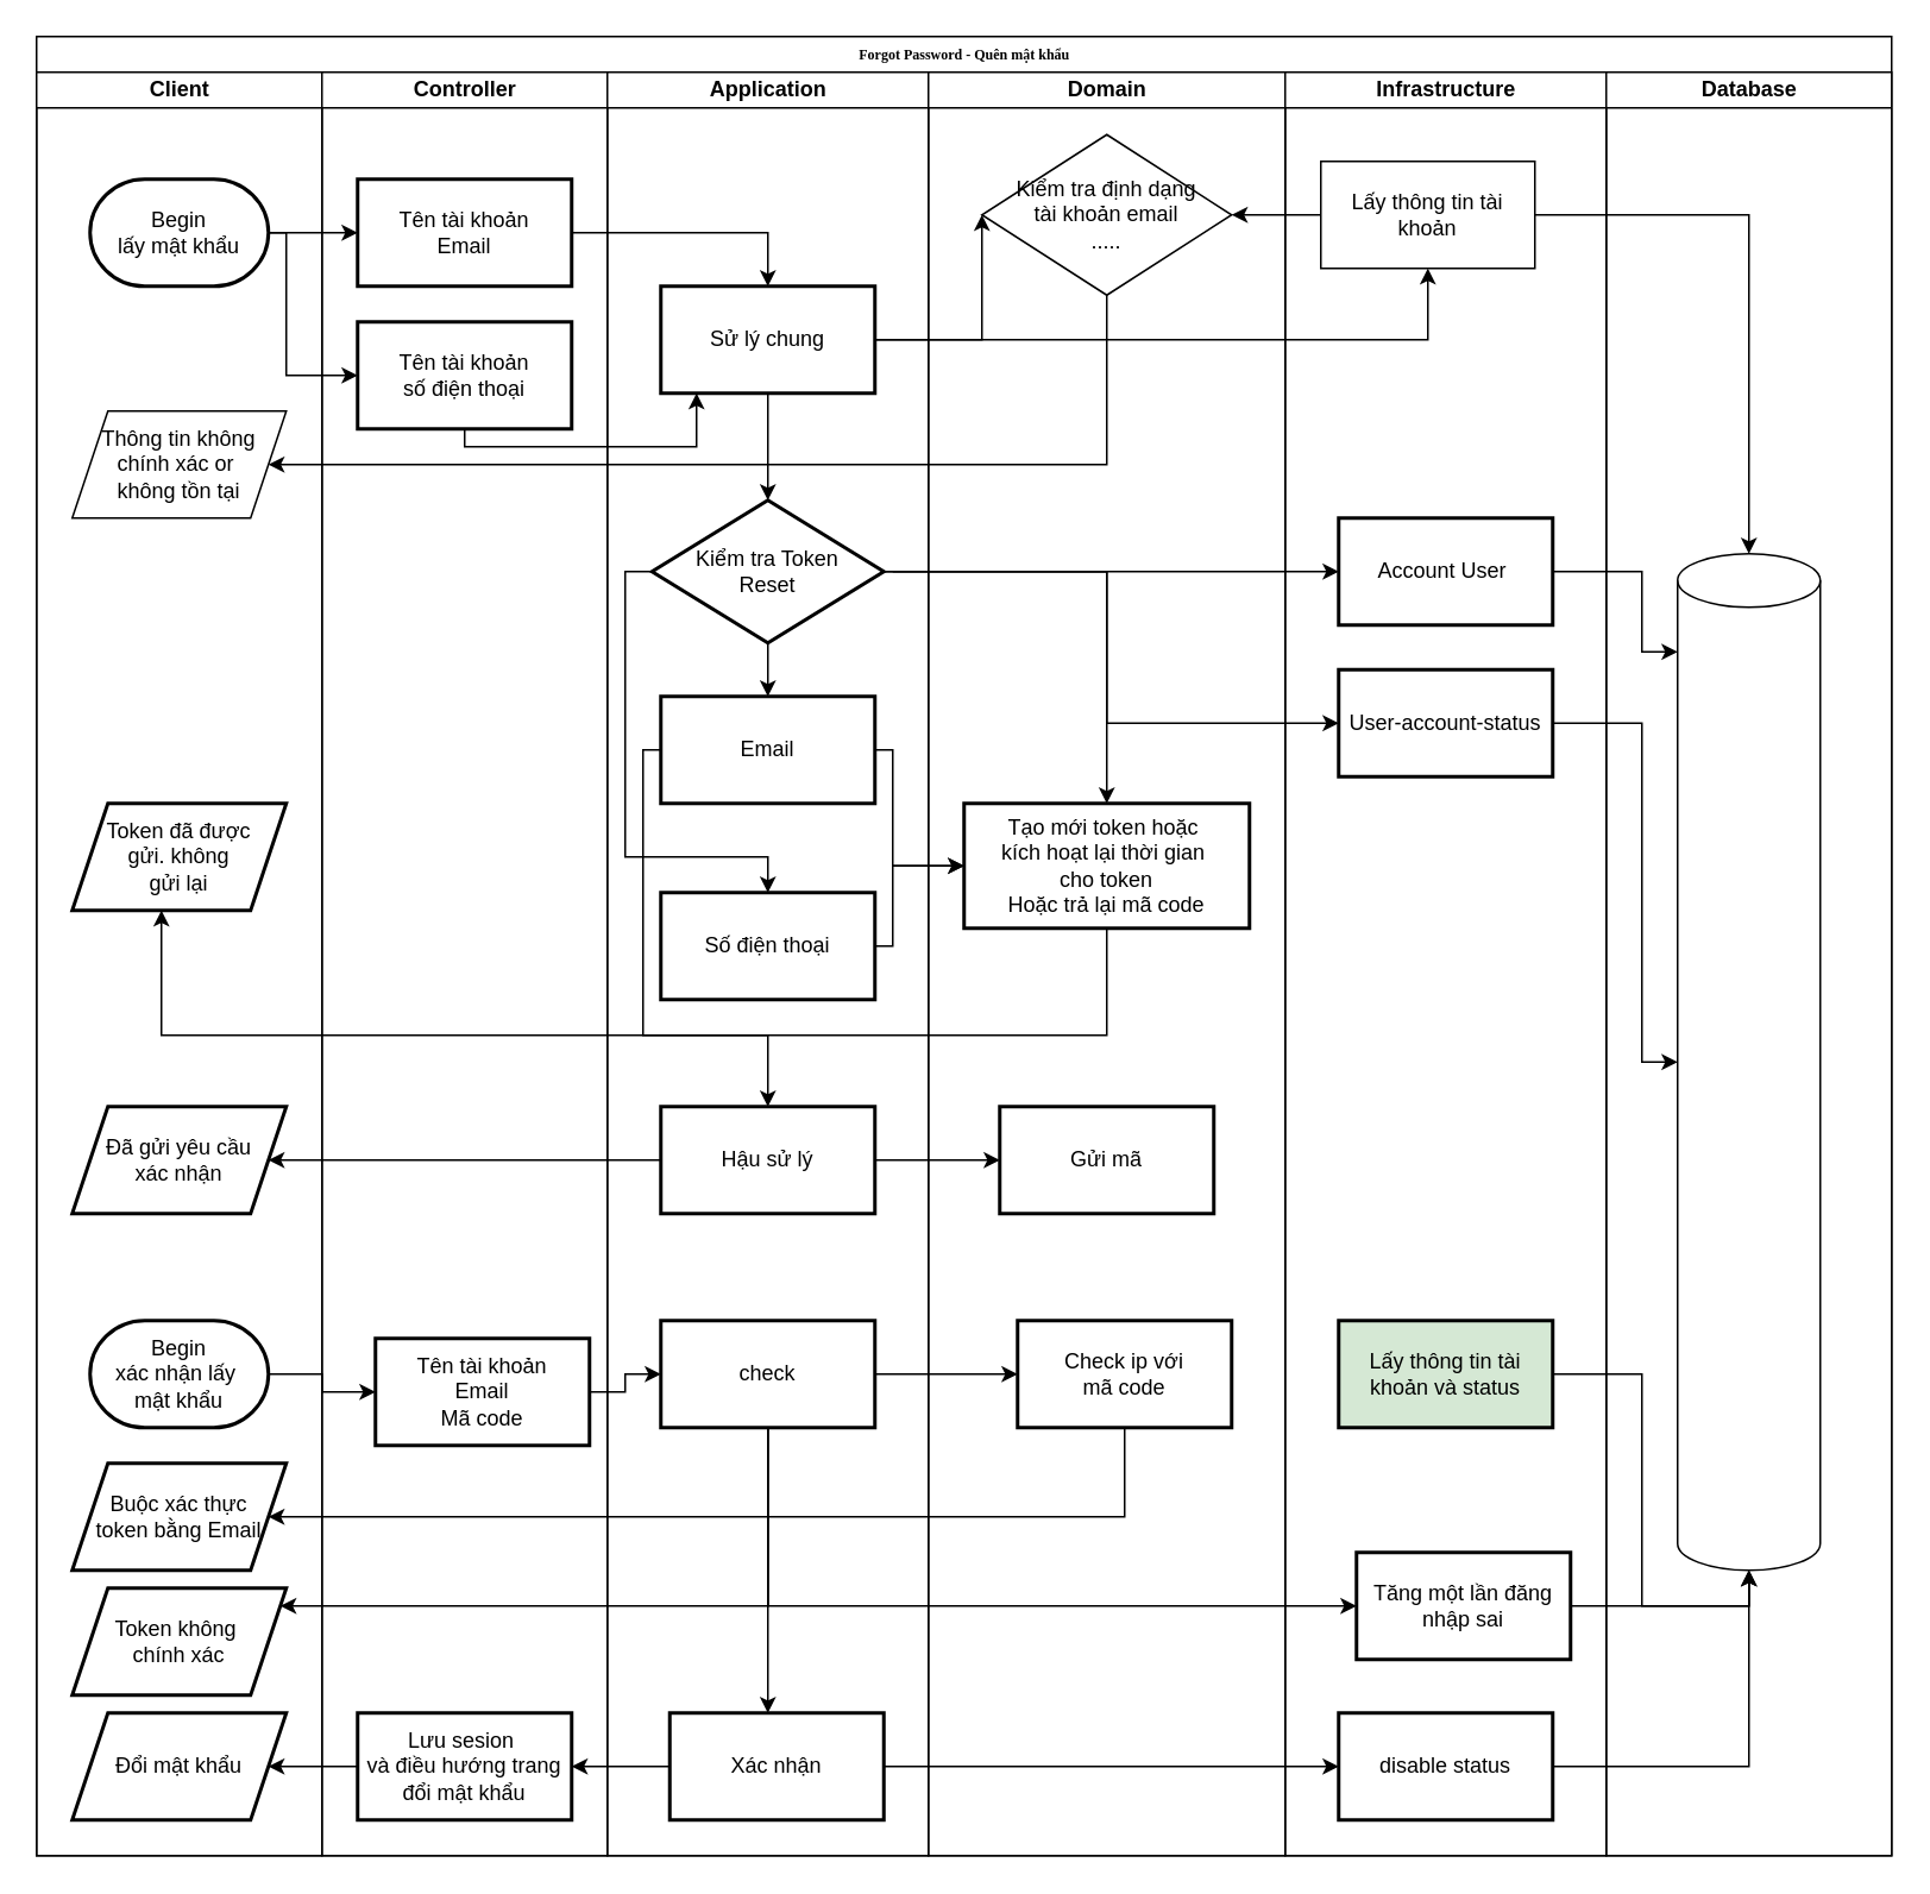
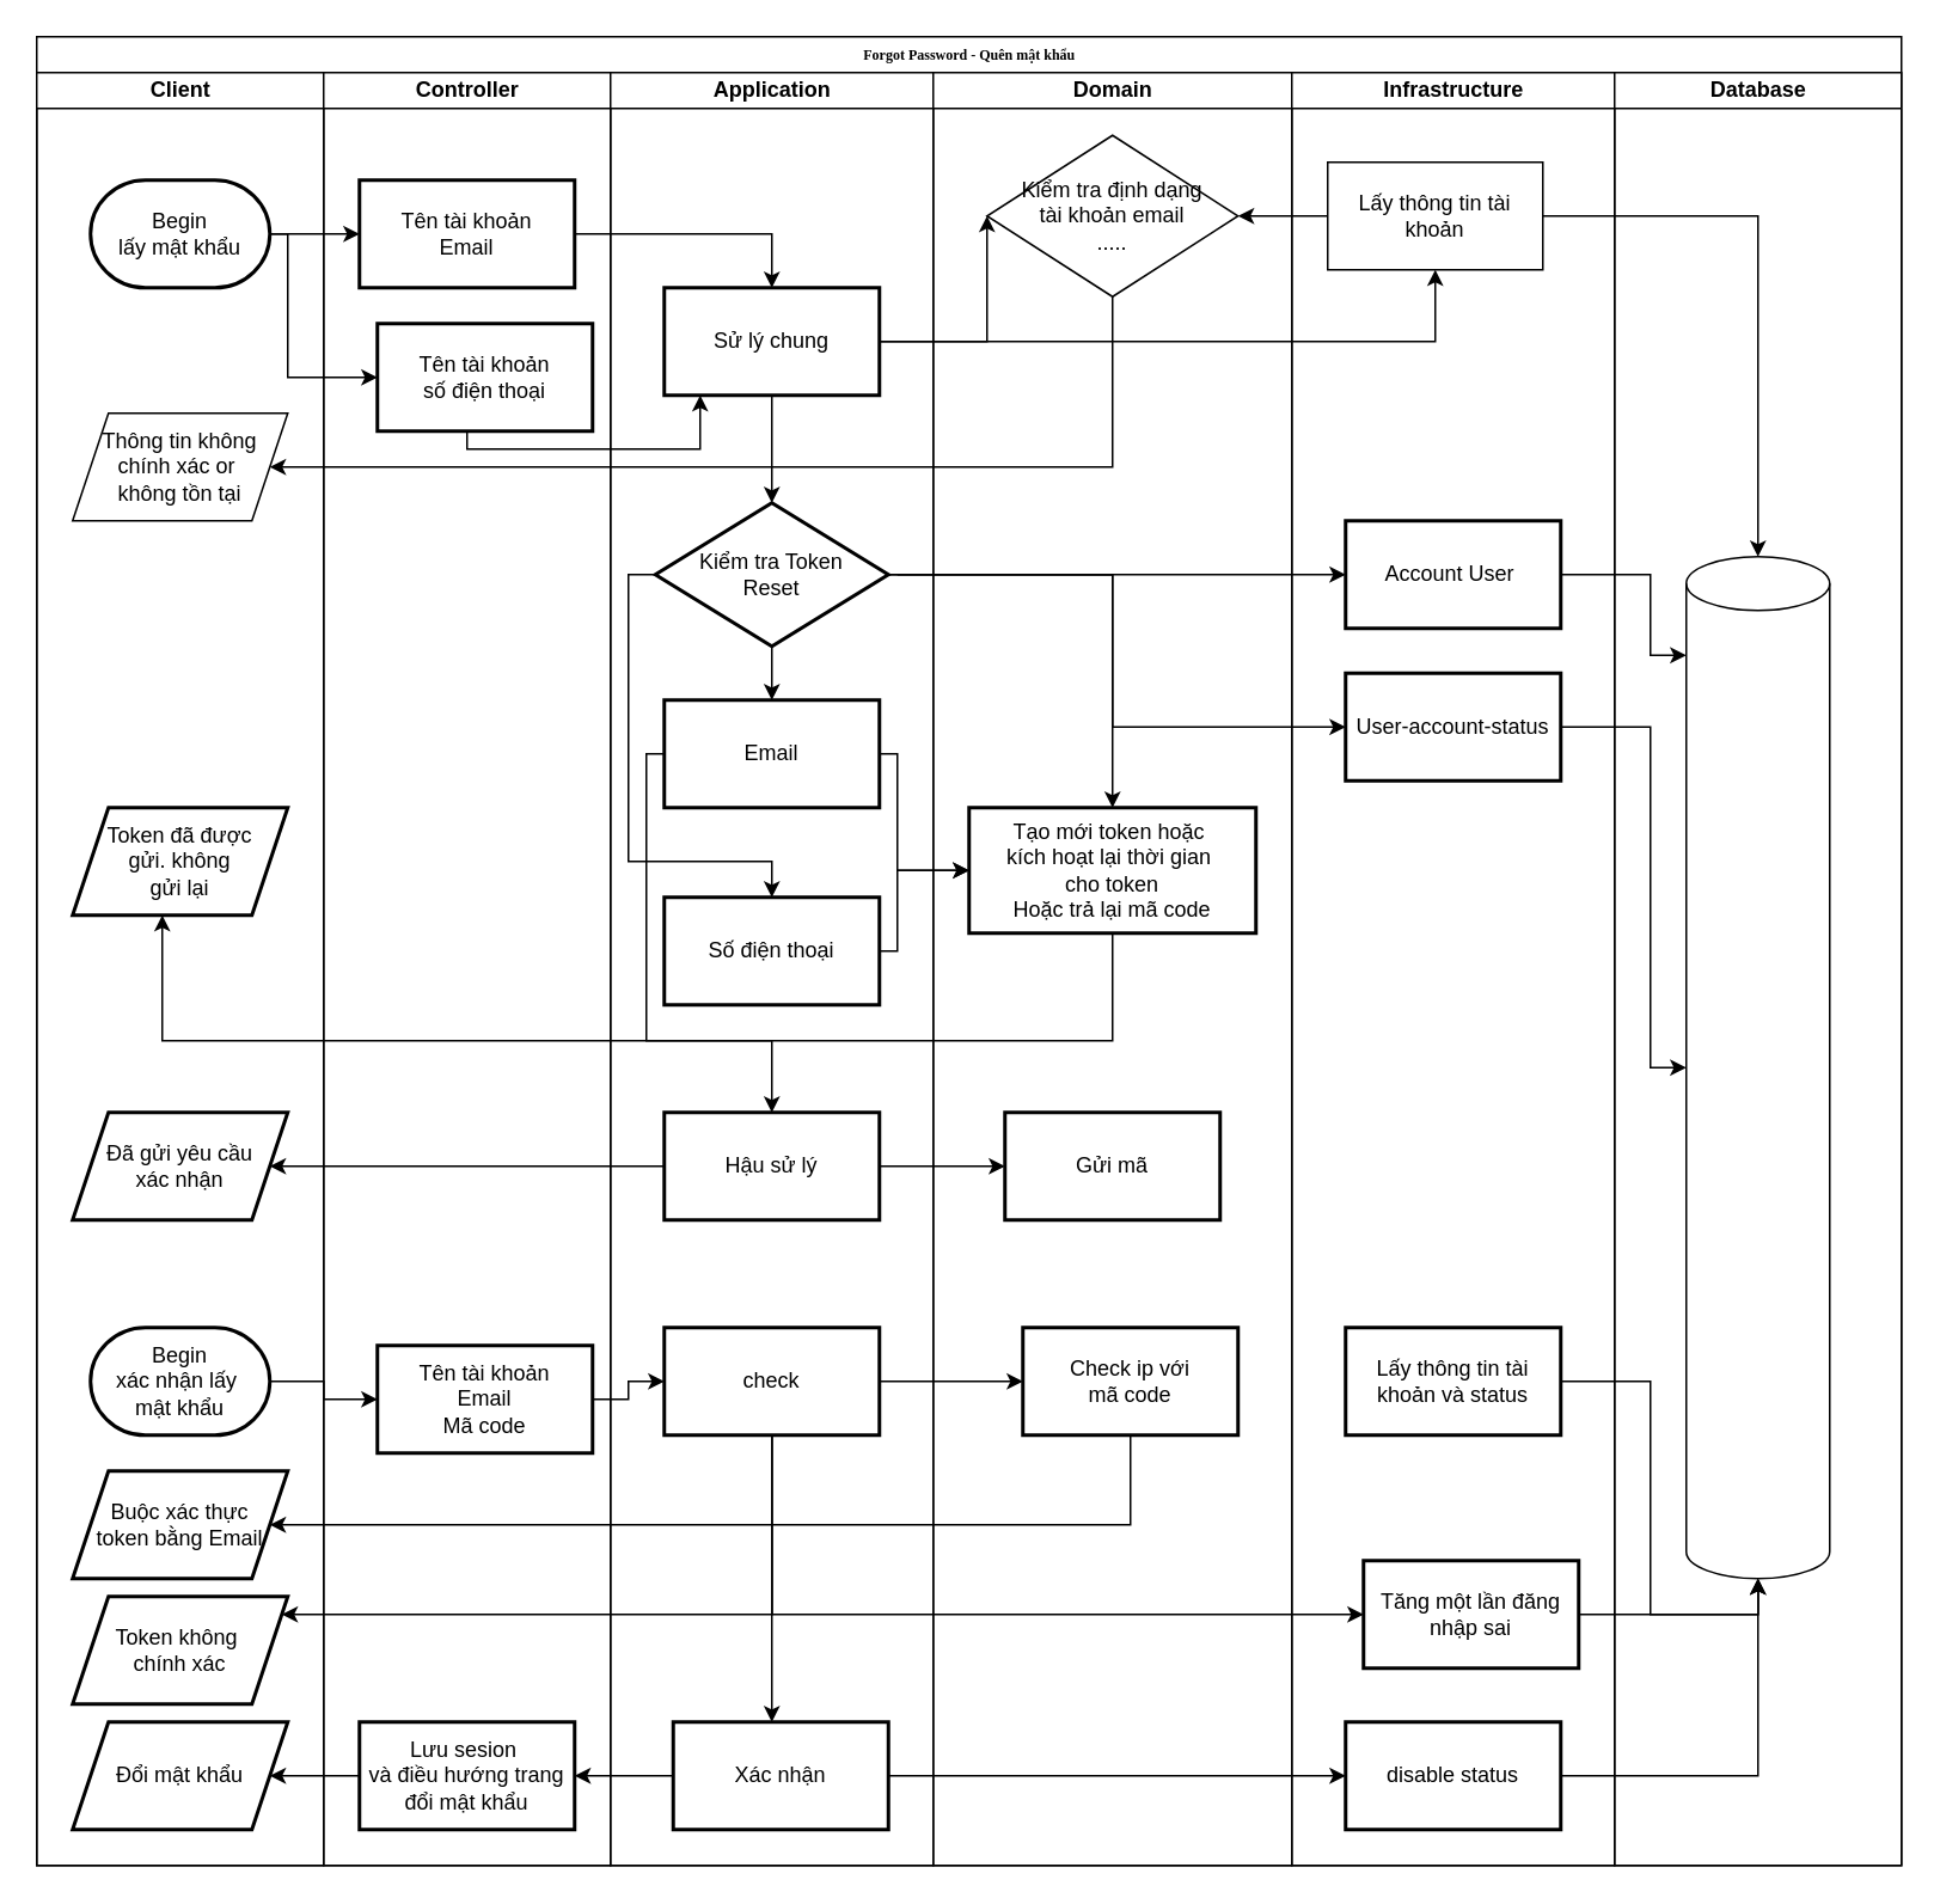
- <mxCell id="13" value="Tên tài khoản&lt;br&gt;số điện thoại" style="whiteSpace=wrap;html=1;strokeWidth=2;" parent="12" vertex="1"><mxGeometry x="20" y="140" width="120" height="60" as="geometry" /></mxCell>
+ <mxCell id="13" value="Tên tài khoản&lt;br&gt;số điện thoại" style="whiteSpace=wrap;html=1;strokeWidth=2;" parent="12" vertex="1"><mxGeometry x="30" y="140" width="120" height="60" as="geometry" /></mxCell>
- <mxCell id="39" value="Lấy thông tin tài khoản và status" style="whiteSpace=wrap;html=1;strokeWidth=2;fillColor=#d5e8d4;" parent="35" vertex="1"><mxGeometry x="30" y="700" width="120" height="60" as="geometry" /></mxCell>
+ <mxCell id="39" value="Lấy thông tin tài khoản và status" style="whiteSpace=wrap;html=1;strokeWidth=2;" parent="35" vertex="1"><mxGeometry x="30" y="700" width="120" height="60" as="geometry" /></mxCell>
